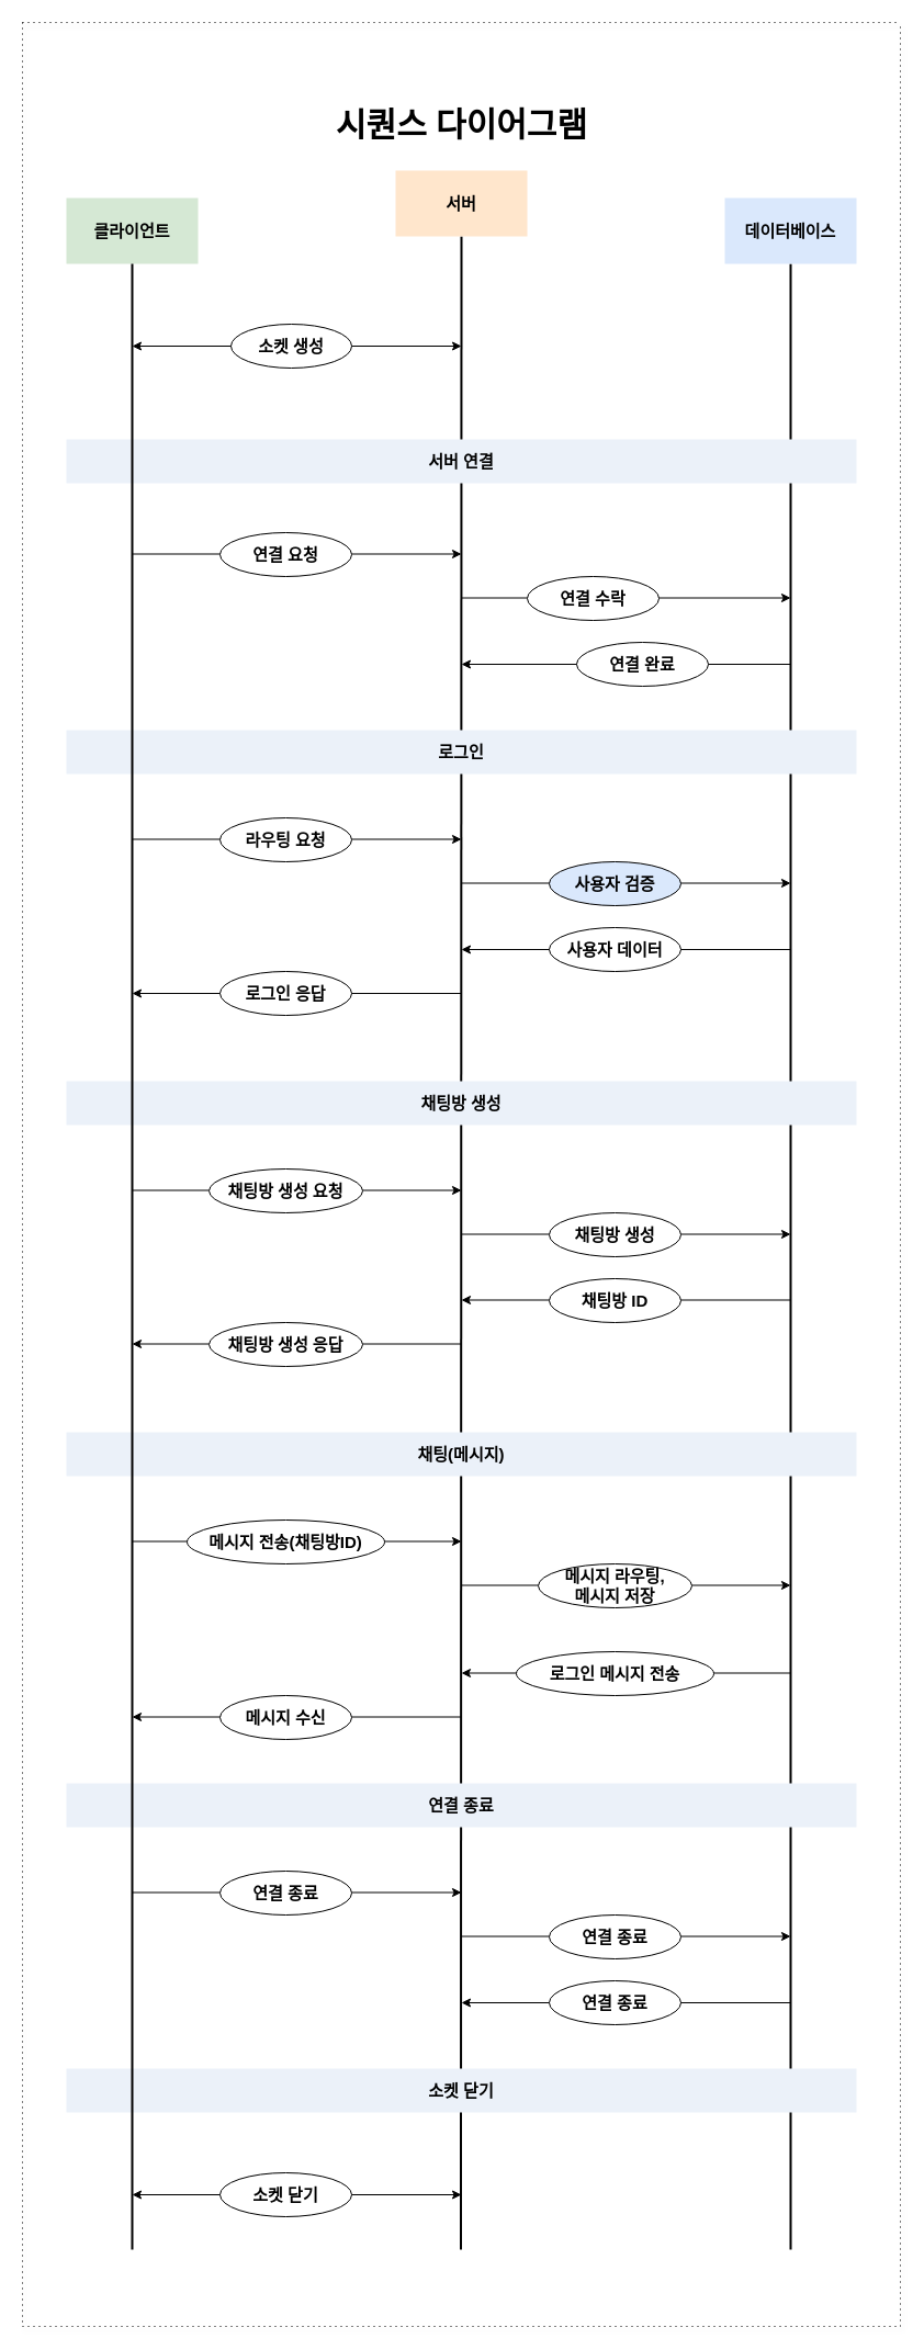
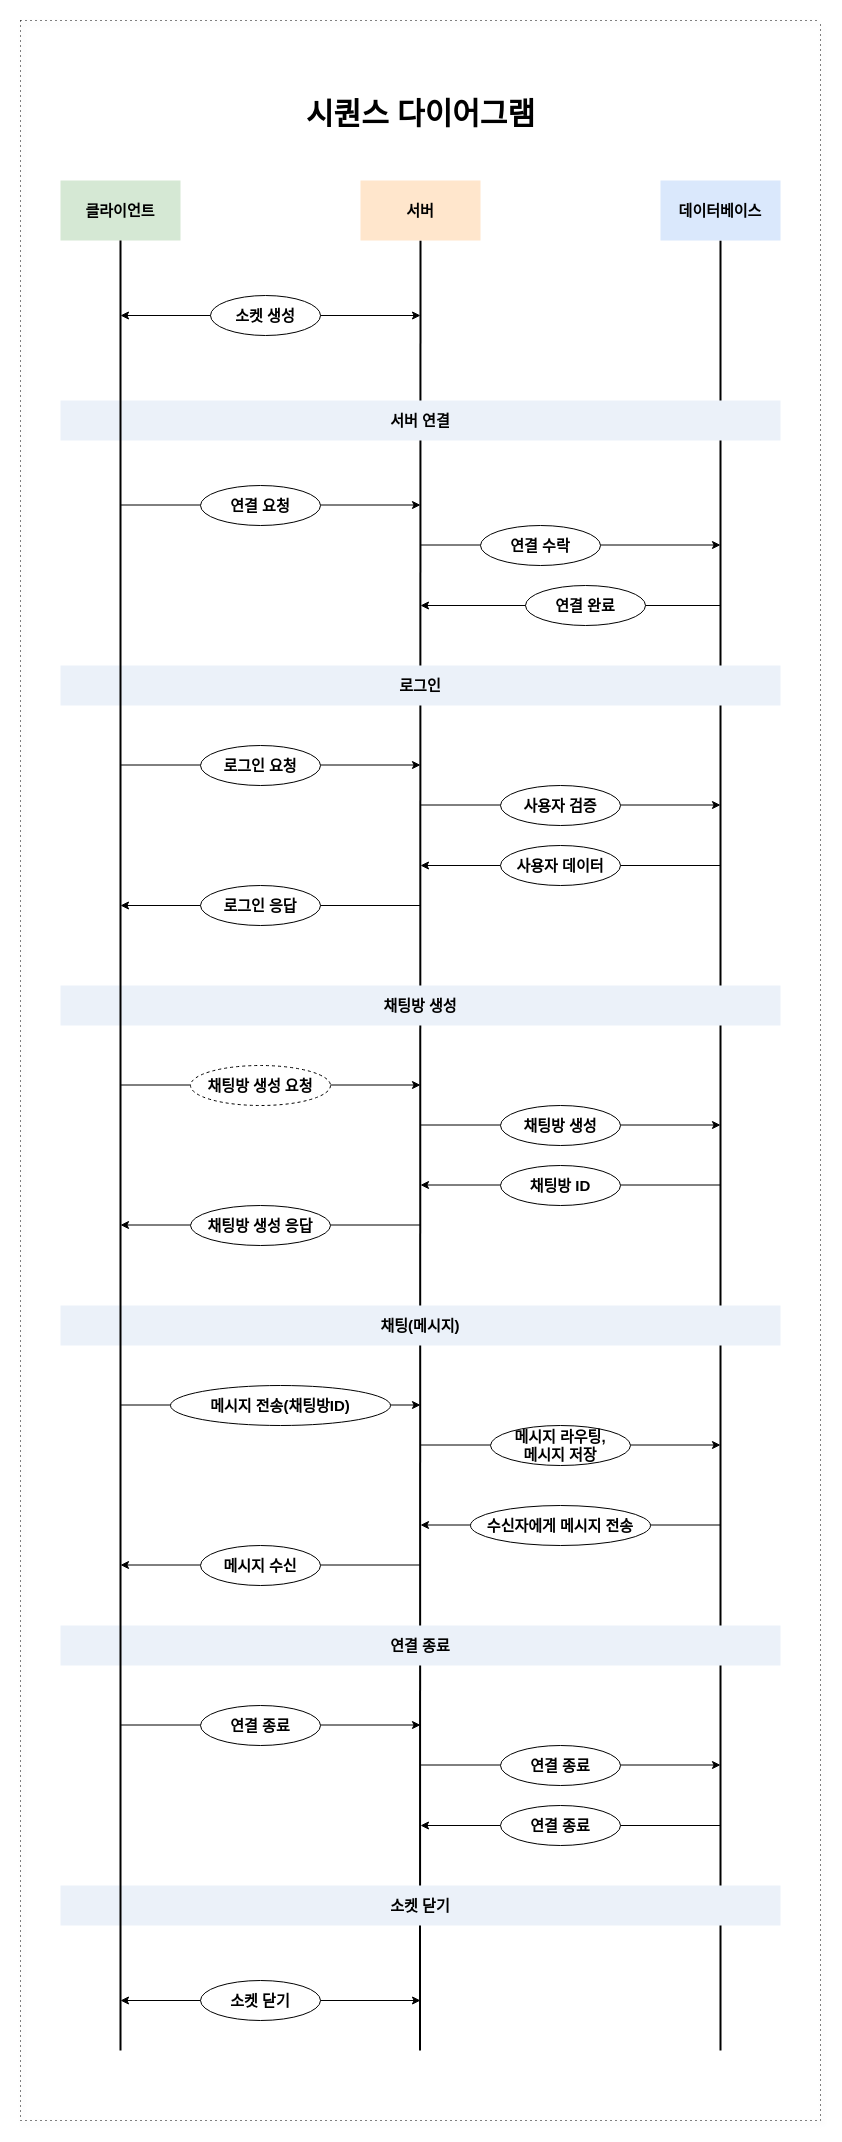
- <mxCell id="55" value="서버" style="rounded=0;whiteSpace=wrap;html=1;fillColor=#ffe6cc;strokeColor=none;labelBackgroundColor=none;fontSize=15;fontStyle=1" parent="1" vertex="1"><mxGeometry x="360" y="155" width="120" height="60" as="geometry" /></mxCell>
+ <mxCell id="55" value="서버" style="rounded=0;whiteSpace=wrap;html=1;fillColor=#ffe6cc;strokeColor=none;labelBackgroundColor=none;fontSize=15;fontStyle=1" parent="1" vertex="1"><mxGeometry x="360" y="180" width="120" height="60" as="geometry" /></mxCell>
- <mxCell id="12" value="라우팅 요청" style="ellipse;whiteSpace=wrap;html=1;labelBackgroundColor=none;fontSize=15;fontStyle=1" parent="2" vertex="1"><mxGeometry x="180" y="725" width="120" height="40" as="geometry" /></mxCell>
+ <mxCell id="12" value="로그인 요청" style="ellipse;whiteSpace=wrap;html=1;labelBackgroundColor=none;fontSize=15;fontStyle=1" parent="2" vertex="1"><mxGeometry x="180" y="725" width="120" height="40" as="geometry" /></mxCell>
- <mxCell id="14" value="사용자 검증" style="ellipse;whiteSpace=wrap;html=1;labelBackgroundColor=none;fontSize=15;fontStyle=1;fillColor=#dae8fc;" parent="2" vertex="1"><mxGeometry x="480" y="765" width="120" height="40" as="geometry" /></mxCell>
+ <mxCell id="14" value="사용자 검증" style="ellipse;whiteSpace=wrap;html=1;labelBackgroundColor=none;fontSize=15;fontStyle=1" parent="2" vertex="1"><mxGeometry x="480" y="765" width="120" height="40" as="geometry" /></mxCell>
- <mxCell id="20" value="채팅방 생성 요청" style="ellipse;whiteSpace=wrap;html=1;labelBackgroundColor=none;fontSize=15;fontStyle=1" parent="2" vertex="1"><mxGeometry x="170" y="1045" width="140" height="40" as="geometry" /></mxCell>
+ <mxCell id="20" value="채팅방 생성 요청" style="ellipse;whiteSpace=wrap;html=1;labelBackgroundColor=none;fontSize=15;fontStyle=1;dashed=1;" parent="2" vertex="1"><mxGeometry x="170" y="1045" width="140" height="40" as="geometry" /></mxCell>
- <mxCell id="29" value="메시지 전송(채팅방ID)" style="ellipse;whiteSpace=wrap;html=1;labelBackgroundColor=none;fontSize=15;fontStyle=1" parent="2" vertex="1"><mxGeometry x="150" y="1365" width="180" height="40" as="geometry" /></mxCell>
+ <mxCell id="29" value="메시지 전송(채팅방ID)" style="ellipse;whiteSpace=wrap;html=1;labelBackgroundColor=none;fontSize=15;fontStyle=1" parent="2" vertex="1"><mxGeometry x="150" y="1365" width="220" height="40" as="geometry" /></mxCell>
- <mxCell id="33" value="로그인 메시지 전송" style="ellipse;whiteSpace=wrap;html=1;labelBackgroundColor=none;fontSize=15;fontStyle=1" parent="2" vertex="1"><mxGeometry x="450" y="1485" width="180" height="40" as="geometry" /></mxCell>
+ <mxCell id="33" value="수신자에게 메시지 전송" style="ellipse;whiteSpace=wrap;html=1;labelBackgroundColor=none;fontSize=15;fontStyle=1" parent="2" vertex="1"><mxGeometry x="450" y="1485" width="180" height="40" as="geometry" /></mxCell>
